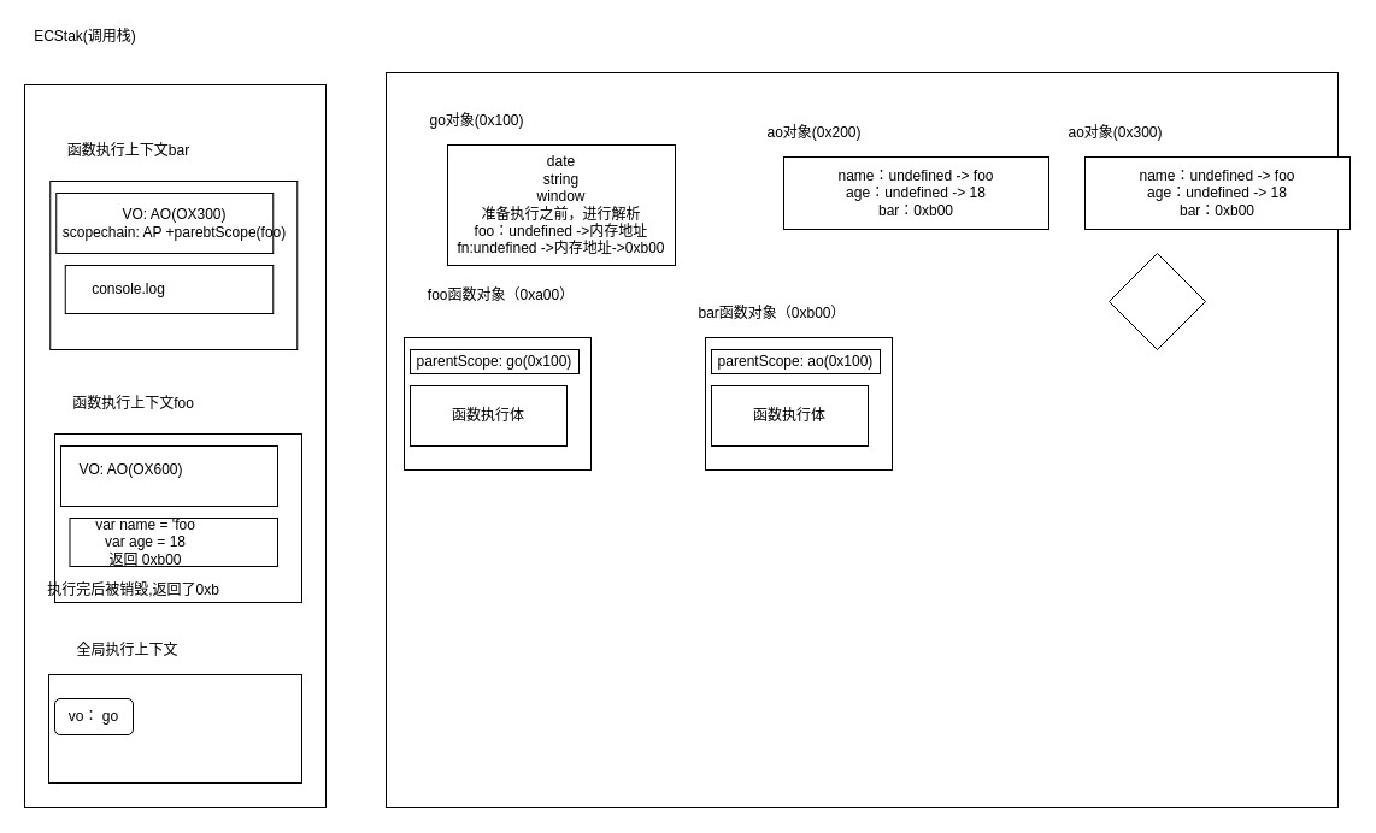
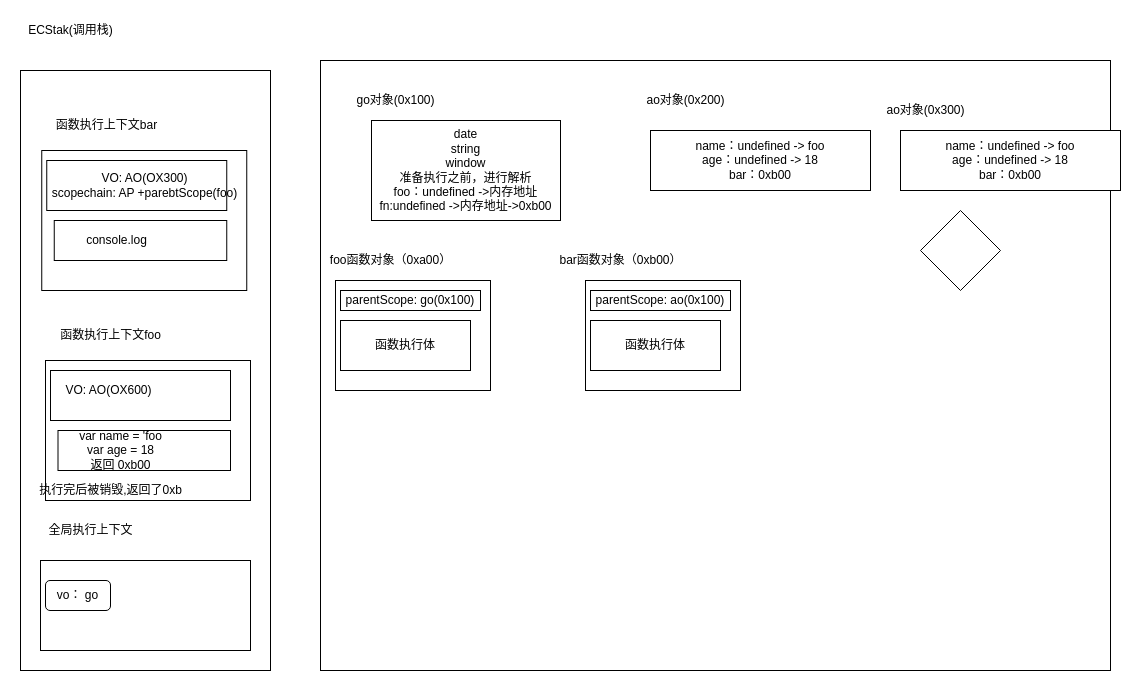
- <mxCell id="18" value="ao对象(0x200)" style="text;html=1;align=center;verticalAlign=middle;resizable=0;points=[];autosize=1;strokeColor=none;" parent="1" vertex="1"><mxGeometry x="630" y="100" width="90" height="20" as="geometry" /></mxCell>
+ <mxCell id="18" value="ao对象(0x200)" style="text;html=1;align=center;verticalAlign=middle;resizable=0;points=[];autosize=1;strokeColor=none;" parent="1" vertex="1"><mxGeometry x="640" y="90" width="90" height="20" as="geometry" /></mxCell>
- <mxCell id="35" value="console.log" style="text;html=1;align=center;verticalAlign=middle;resizable=0;points=[];autosize=1;strokeColor=none;" vertex="1" parent="1"><mxGeometry x="66.25" y="230" width="80" height="20" as="geometry" /></mxCell>
+ <mxCell id="35" value="console.log" style="text;html=1;align=center;verticalAlign=middle;resizable=0;points=[];autosize=1;strokeColor=none;" vertex="1" parent="1"><mxGeometry x="76.25" y="230" width="80" height="20" as="geometry" /></mxCell>
- <mxCell id="11" value="foo函数对象（0xa00）" style="text;html=1;align=center;verticalAlign=middle;resizable=0;points=[];autosize=1;strokeColor=none;" parent="1" vertex="1"><mxGeometry x="345" y="235" width="140" height="20" as="geometry" /></mxCell>
+ <mxCell id="11" value="foo函数对象（0xa00）" style="text;html=1;align=center;verticalAlign=middle;resizable=0;points=[];autosize=1;strokeColor=none;" parent="1" vertex="1"><mxGeometry x="320" y="250" width="140" height="20" as="geometry" /></mxCell>
- <mxCell id="25" value="bar函数对象（0xb00）" style="text;html=1;align=center;verticalAlign=middle;resizable=0;points=[];autosize=1;strokeColor=none;" vertex="1" parent="1"><mxGeometry x="570" y="250" width="140" height="20" as="geometry" /></mxCell>
+ <mxCell id="25" value="bar函数对象（0xb00）" style="text;html=1;align=center;verticalAlign=middle;resizable=0;points=[];autosize=1;strokeColor=none;" vertex="1" parent="1"><mxGeometry x="550" y="250" width="140" height="20" as="geometry" /></mxCell>
- <mxCell id="8" value="全局执行上下文" style="text;html=1;align=center;verticalAlign=middle;resizable=0;points=[];autosize=1;strokeColor=none;" parent="1" vertex="1"><mxGeometry x="55" y="530" width="100" height="20" as="geometry" /></mxCell>
+ <mxCell id="8" value="全局执行上下文" style="text;html=1;align=center;verticalAlign=middle;resizable=0;points=[];autosize=1;strokeColor=none;" parent="1" vertex="1"><mxGeometry x="40" y="520" width="100" height="20" as="geometry" /></mxCell>
